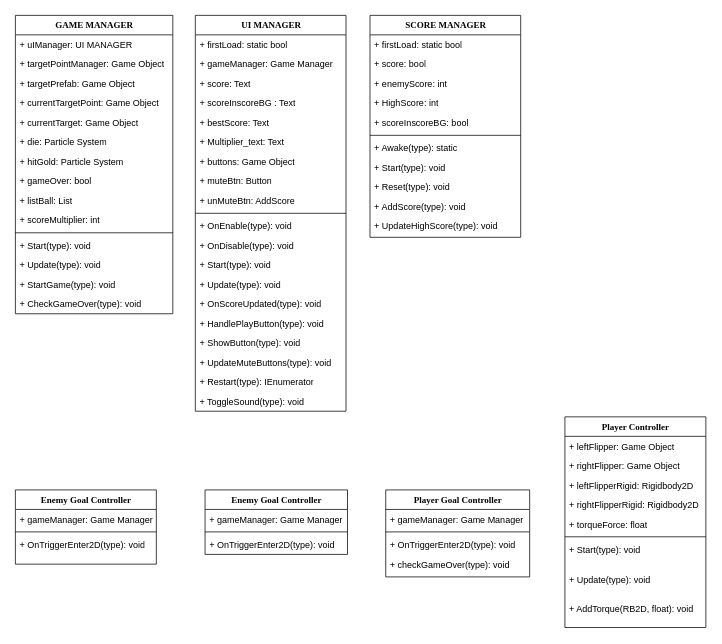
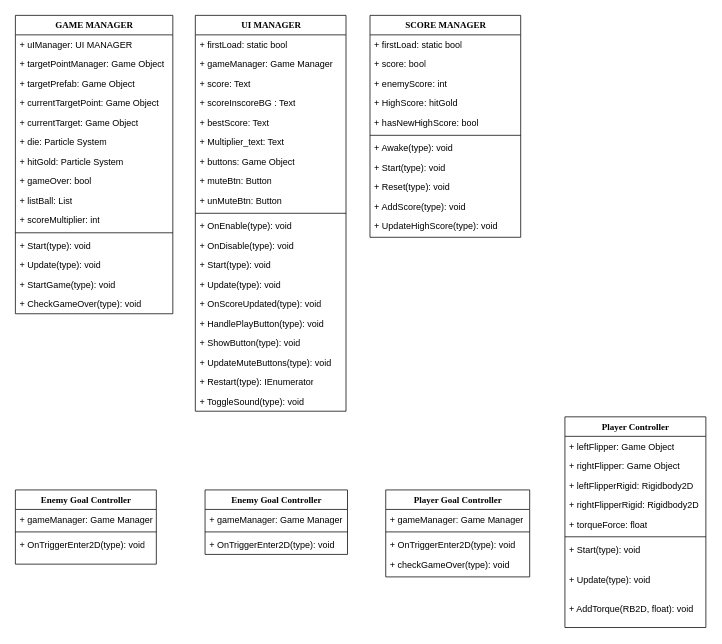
- <mxCell id="66" value="+ HighScore: int" style="text;html=1;strokeColor=none;fillColor=none;align=left;verticalAlign=top;spacingLeft=4;spacingRight=4;whiteSpace=wrap;overflow=hidden;rotatable=0;points=[[0,0.5],[1,0.5]];portConstraint=eastwest;" vertex="1" parent="62"><mxGeometry y="104" width="201" height="26" as="geometry" /></mxCell>
+ <mxCell id="66" value="+ HighScore: hitGold" style="text;html=1;strokeColor=none;fillColor=none;align=left;verticalAlign=top;spacingLeft=4;spacingRight=4;whiteSpace=wrap;overflow=hidden;rotatable=0;points=[[0,0.5],[1,0.5]];portConstraint=eastwest;" vertex="1" parent="62"><mxGeometry y="104" width="201" height="26" as="geometry" /></mxCell>
- <mxCell id="67" value="+ scoreInscoreBG: bool" style="text;html=1;strokeColor=none;fillColor=none;align=left;verticalAlign=top;spacingLeft=4;spacingRight=4;whiteSpace=wrap;overflow=hidden;rotatable=0;points=[[0,0.5],[1,0.5]];portConstraint=eastwest;" vertex="1" parent="62"><mxGeometry y="130" width="201" height="26" as="geometry" /></mxCell>
+ <mxCell id="67" value="+ hasNewHighScore: bool" style="text;html=1;strokeColor=none;fillColor=none;align=left;verticalAlign=top;spacingLeft=4;spacingRight=4;whiteSpace=wrap;overflow=hidden;rotatable=0;points=[[0,0.5],[1,0.5]];portConstraint=eastwest;" vertex="1" parent="62"><mxGeometry y="130" width="201" height="26" as="geometry" /></mxCell>
- <mxCell id="69" value="+ Awake(type): static" style="text;html=1;strokeColor=none;fillColor=none;align=left;verticalAlign=top;spacingLeft=4;spacingRight=4;whiteSpace=wrap;overflow=hidden;rotatable=0;points=[[0,0.5],[1,0.5]];portConstraint=eastwest;" vertex="1" parent="62"><mxGeometry y="164" width="201" height="26" as="geometry" /></mxCell>
+ <mxCell id="69" value="+ Awake(type): void" style="text;html=1;strokeColor=none;fillColor=none;align=left;verticalAlign=top;spacingLeft=4;spacingRight=4;whiteSpace=wrap;overflow=hidden;rotatable=0;points=[[0,0.5],[1,0.5]];portConstraint=eastwest;" vertex="1" parent="62"><mxGeometry y="164" width="201" height="26" as="geometry" /></mxCell>
- <mxCell id="27" value="+ unMuteBtn: AddScore" style="text;html=1;strokeColor=none;fillColor=none;align=left;verticalAlign=top;spacingLeft=4;spacingRight=4;whiteSpace=wrap;overflow=hidden;rotatable=0;points=[[0,0.5],[1,0.5]];portConstraint=eastwest;" vertex="1" parent="18"><mxGeometry y="234" width="201" height="26" as="geometry" /></mxCell>
+ <mxCell id="27" value="+ unMuteBtn: Button" style="text;html=1;strokeColor=none;fillColor=none;align=left;verticalAlign=top;spacingLeft=4;spacingRight=4;whiteSpace=wrap;overflow=hidden;rotatable=0;points=[[0,0.5],[1,0.5]];portConstraint=eastwest;" vertex="1" parent="18"><mxGeometry y="234" width="201" height="26" as="geometry" /></mxCell>
